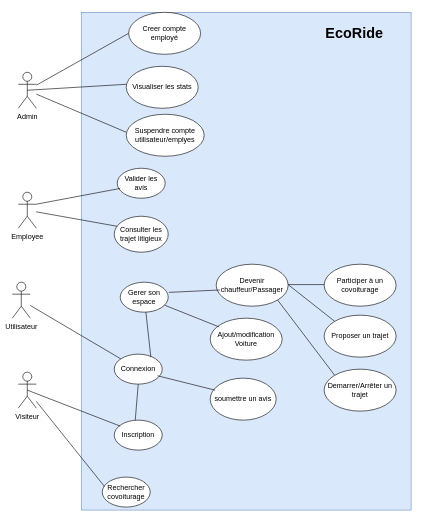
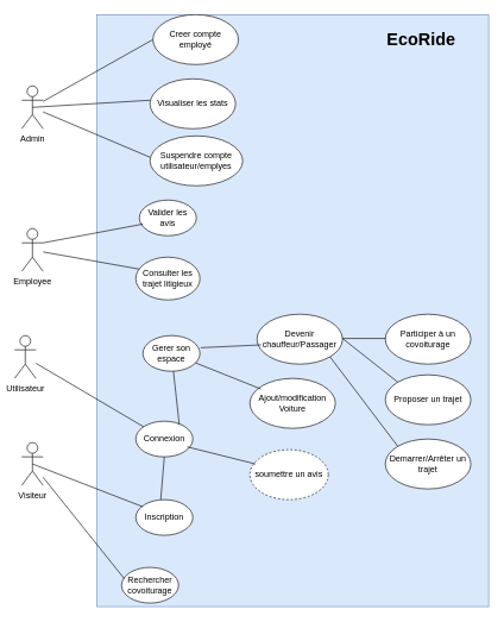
- <mxCell id="17" value="soumettre un avis" style="ellipse;whiteSpace=wrap;html=1;" vertex="1" parent="1"><mxGeometry x="350" y="630" width="110" height="70" as="geometry" /></mxCell>
+ <mxCell id="17" value="soumettre un avis" style="ellipse;whiteSpace=wrap;html=1;dashed=1;" vertex="1" parent="1"><mxGeometry x="350" y="630" width="110" height="70" as="geometry" /></mxCell>
